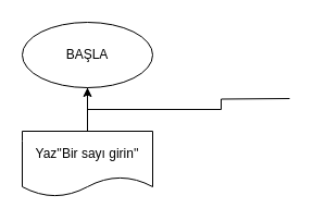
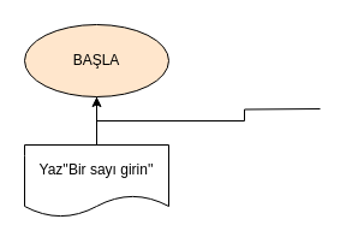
- <mxCell id="2" value="&lt;font style=&quot;vertical-align: inherit&quot;&gt;&lt;font style=&quot;vertical-align: inherit&quot;&gt;BAŞLA&lt;/font&gt;&lt;/font&gt;" style="ellipse;whiteSpace=wrap;html=1;" vertex="1" parent="1"><mxGeometry x="20" width="120" height="60" as="geometry" y="20" /></mxCell>
+ <mxCell id="2" value="&lt;font style=&quot;vertical-align: inherit&quot;&gt;&lt;font style=&quot;vertical-align: inherit&quot;&gt;BAŞLA&lt;/font&gt;&lt;/font&gt;" style="ellipse;whiteSpace=wrap;html=1;fillColor=#ffe6cc;" vertex="1" parent="1"><mxGeometry x="20" width="120" height="60" as="geometry" y="20" /></mxCell>
